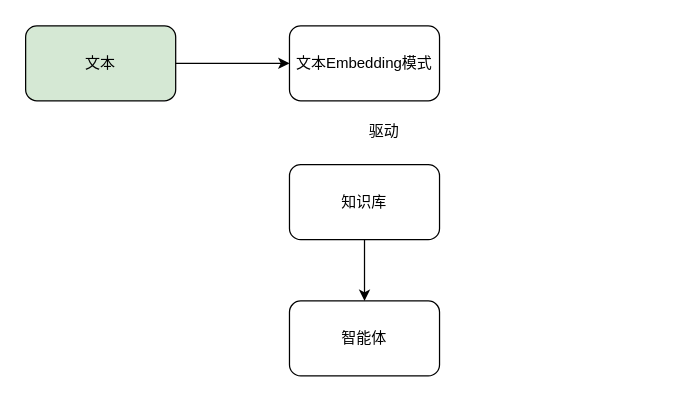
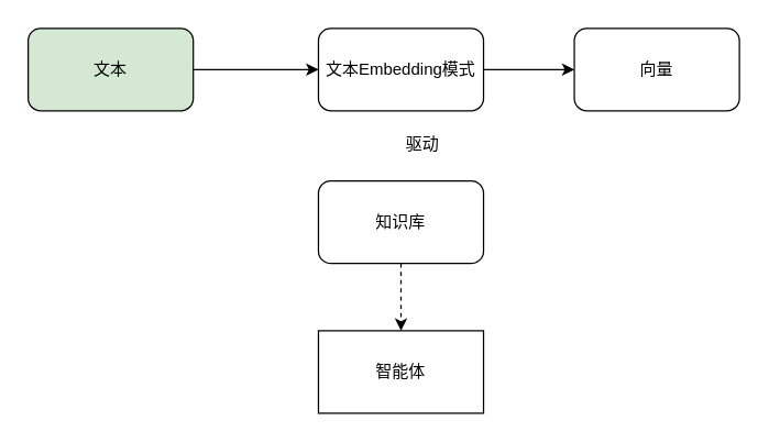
+ <mxCell id="6" value="" style="endArrow=classic;html=1;rounded=0;exitX=1;exitY=0.5;exitDx=0;exitDy=0;entryX=0;entryY=0.5;entryDx=0;entryDy=0;" edge="1" parent="1" source="2" target="5"><mxGeometry width="50" height="50" relative="1" as="geometry"><mxPoint x="139" y="60" as="sourcePoint" /><mxPoint x="227" y="60" as="targetPoint" /></mxGeometry></mxCell>
+ <mxCell id="5" value="向量" style="rounded=1;whiteSpace=wrap;html=1;" vertex="1" parent="1"><mxGeometry x="417" y="20" width="120" height="60" as="geometry" /></mxCell>
- <mxCell id="9" value="" style="endArrow=classic;html=1;rounded=0;" edge="1" parent="1" source="7" target="8"><mxGeometry width="50" height="50" relative="1" as="geometry"><mxPoint x="287" y="90" as="sourcePoint" /><mxPoint x="287" y="158" as="targetPoint" /></mxGeometry></mxCell>
+ <mxCell id="9" value="" style="endArrow=classic;html=1;rounded=0;dashed=1;" edge="1" parent="1" source="7" target="8"><mxGeometry width="50" height="50" relative="1" as="geometry"><mxPoint x="287" y="90" as="sourcePoint" /><mxPoint x="287" y="158" as="targetPoint" /></mxGeometry></mxCell>
- <mxCell id="8" value="智能体" style="rounded=1;whiteSpace=wrap;html=1;" vertex="1" parent="1"><mxGeometry x="231" y="240" width="120" height="60" as="geometry" /></mxCell>
+ <mxCell id="8" value="智能体" style="whiteSpace=wrap;html=1;rounded=0;" vertex="1" parent="1"><mxGeometry x="231" y="240" width="120" height="60" as="geometry" /></mxCell>
